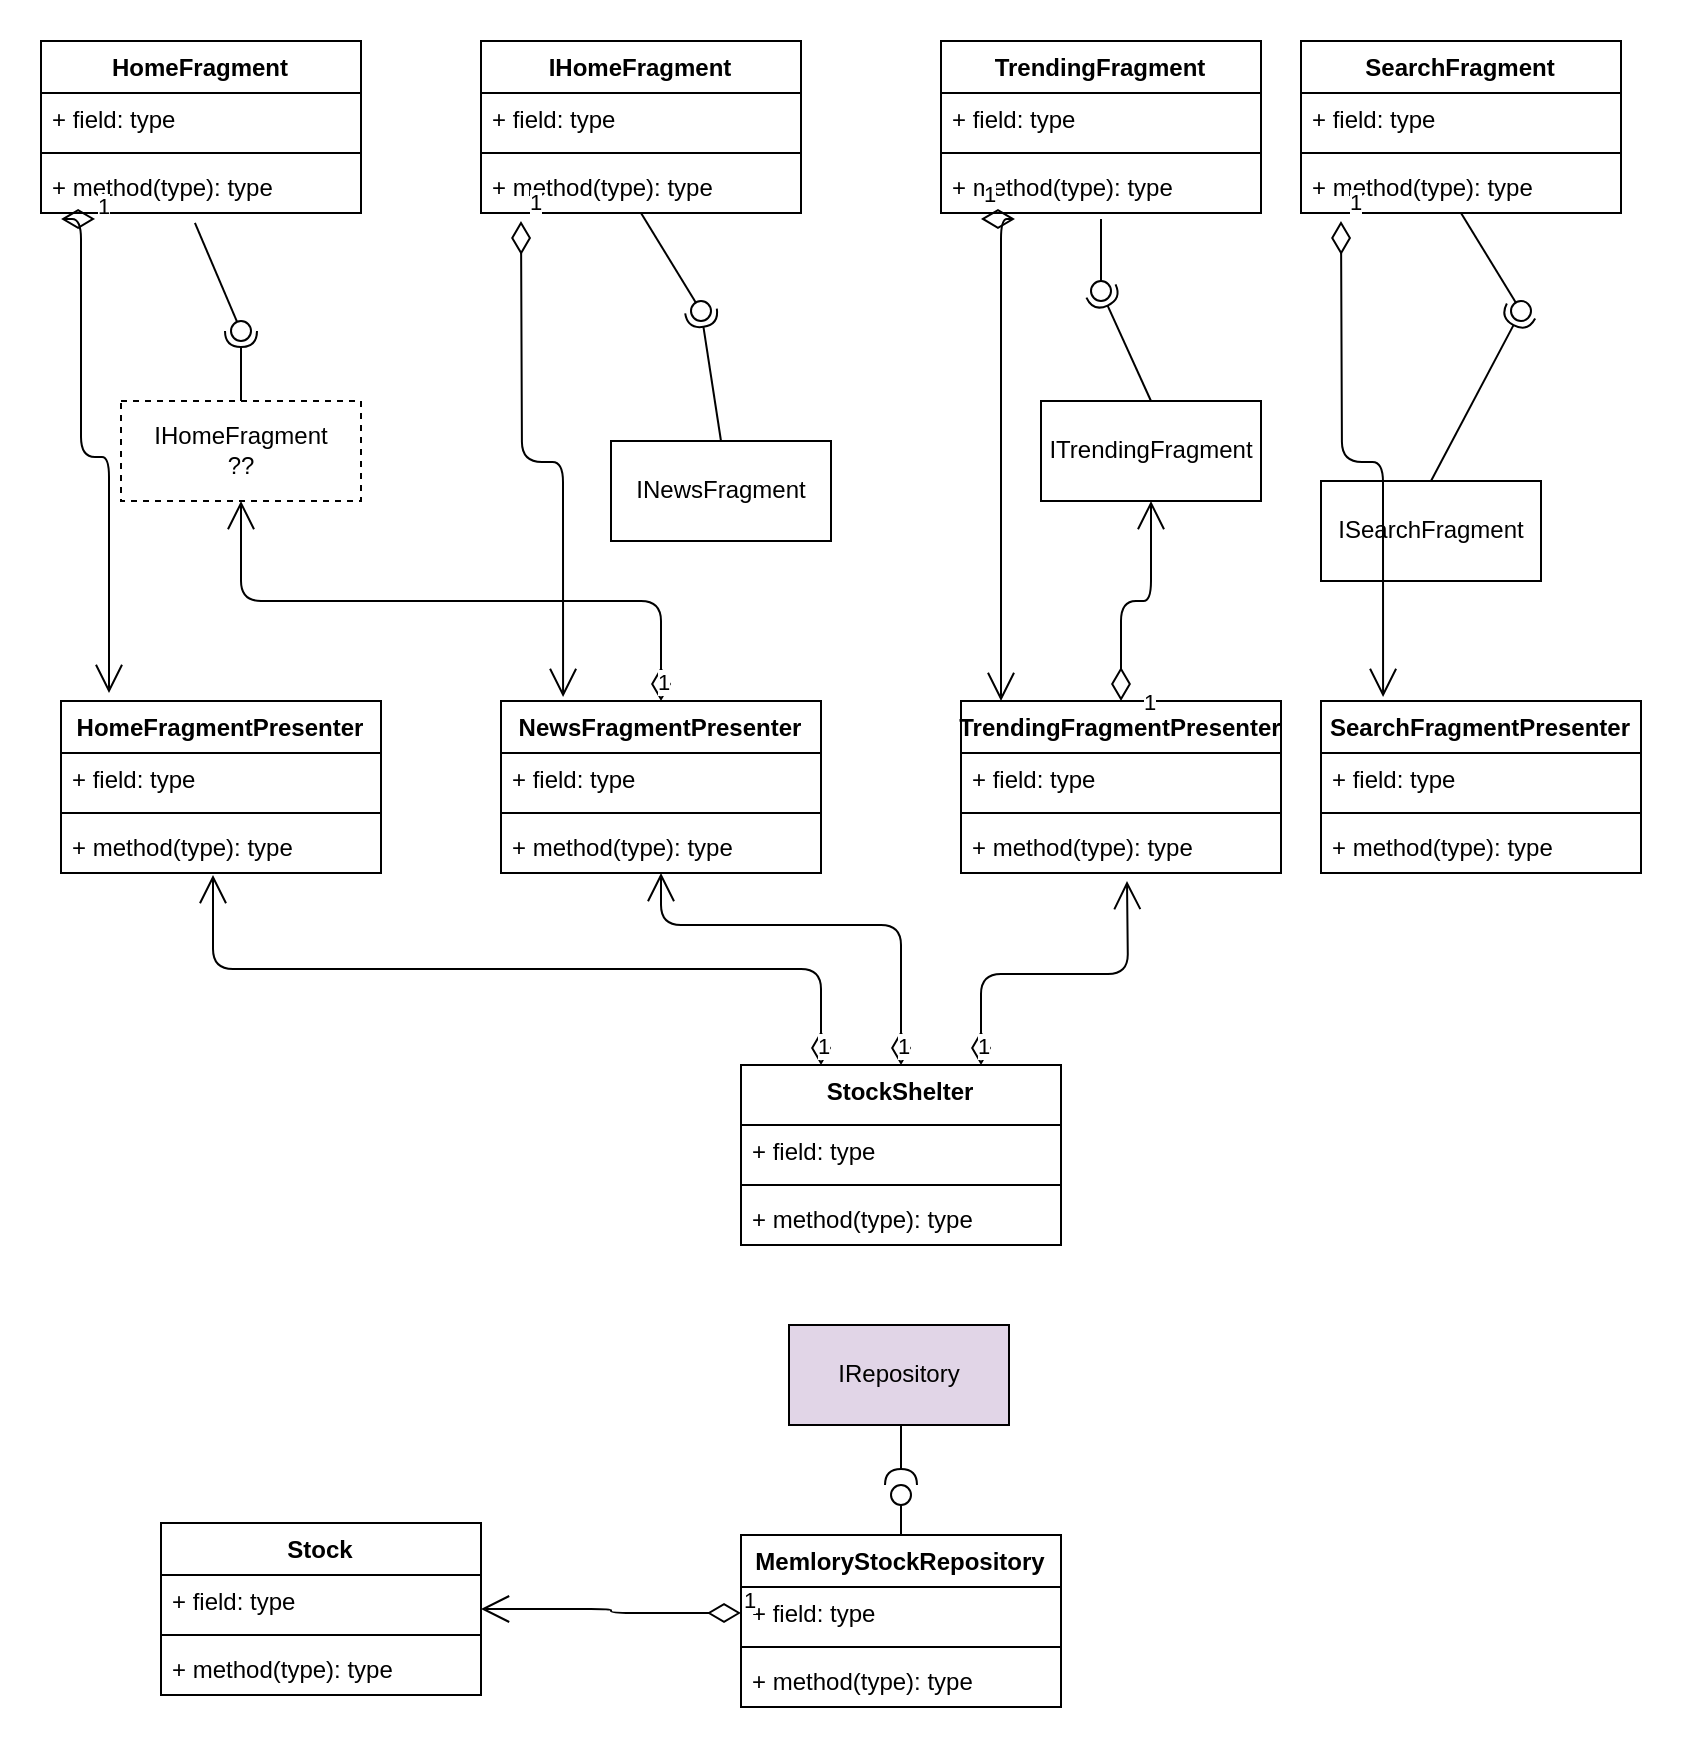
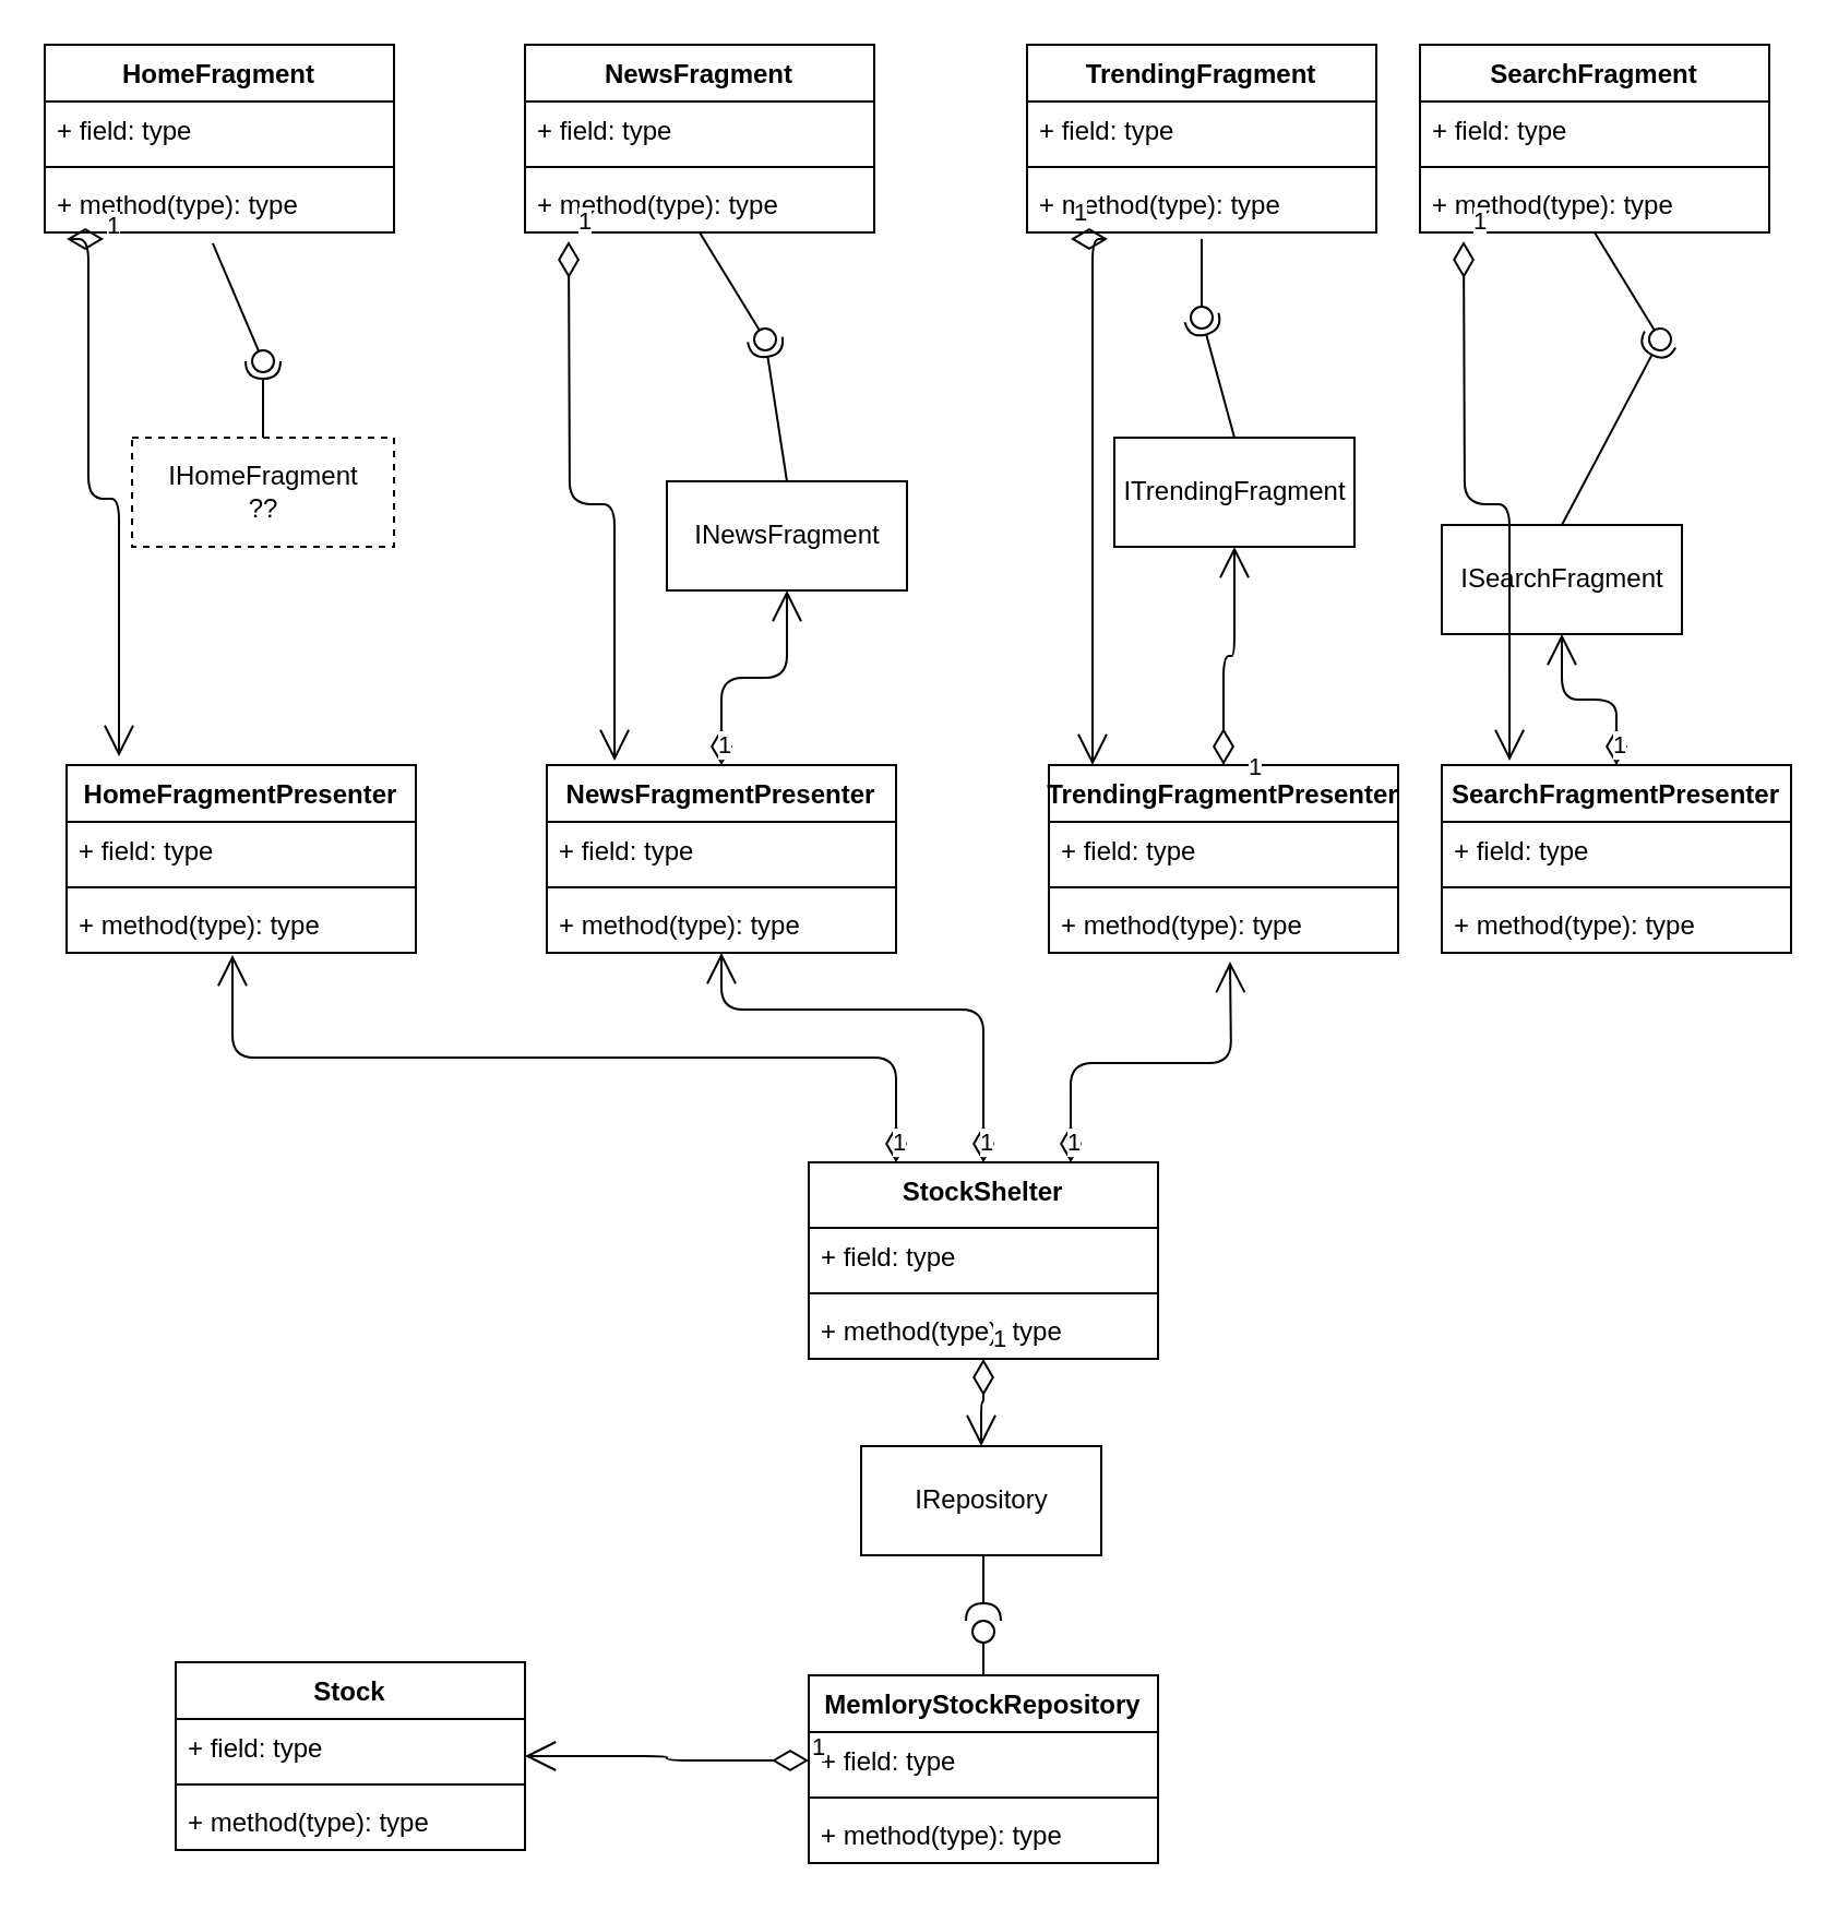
- <mxCell id="19" value="IHomeFragment" style="swimlane;fontStyle=1;align=center;verticalAlign=top;childLayout=stackLayout;horizontal=1;startSize=26;horizontalStack=0;resizeParent=1;resizeParentMax=0;resizeLast=0;collapsible=1;marginBottom=0;" vertex="1" parent="1"><mxGeometry x="240" y="20" width="160" height="86" as="geometry" /></mxCell>
+ <mxCell id="19" value="NewsFragment" style="swimlane;fontStyle=1;align=center;verticalAlign=top;childLayout=stackLayout;horizontal=1;startSize=26;horizontalStack=0;resizeParent=1;resizeParentMax=0;resizeLast=0;collapsible=1;marginBottom=0;" vertex="1" parent="1"><mxGeometry x="240" y="20" width="160" height="86" as="geometry" /></mxCell>
- <mxCell id="49" value="ITrendingFragment" style="html=1;" vertex="1" parent="1"><mxGeometry x="520" y="200" width="110" height="50" as="geometry" /></mxCell>
+ <mxCell id="49" value="ITrendingFragment" style="html=1;" vertex="1" parent="1"><mxGeometry x="510" y="200" width="110" height="50" as="geometry" /></mxCell>
- <mxCell id="62" value="1" style="endArrow=open;html=1;endSize=12;startArrow=diamondThin;startSize=14;startFill=0;edgeStyle=orthogonalEdgeStyle;align=left;verticalAlign=bottom;exitX=0.5;exitY=0;exitDx=0;exitDy=0;" edge="1" parent="1" source="11" target="47"><mxGeometry x="-1" y="3" relative="1" as="geometry"><mxPoint x="360" y="300" as="sourcePoint" /><mxPoint x="360" y="260" as="targetPoint" /></mxGeometry></mxCell>
+ <mxCell id="62" value="1" style="endArrow=open;html=1;endSize=12;startArrow=diamondThin;startSize=14;startFill=0;edgeStyle=orthogonalEdgeStyle;align=left;verticalAlign=bottom;exitX=0.5;exitY=0;exitDx=0;exitDy=0;entryX=0.5;entryY=1;entryDx=0;entryDy=0;" edge="1" parent="1" source="11" target="48"><mxGeometry x="-1" y="3" relative="1" as="geometry"><mxPoint x="360" y="300" as="sourcePoint" /><mxPoint x="360" y="260" as="targetPoint" /></mxGeometry></mxCell>
+ <mxCell id="77" value="1" style="endArrow=open;html=1;endSize=12;startArrow=diamondThin;startSize=14;startFill=0;edgeStyle=orthogonalEdgeStyle;align=left;verticalAlign=bottom;exitX=0.5;exitY=0;exitDx=0;exitDy=0;entryX=0.5;entryY=1;entryDx=0;entryDy=0;" edge="1" parent="1" source="64" target="72"><mxGeometry x="-1" y="3" relative="1" as="geometry"><mxPoint x="770" y="300" as="sourcePoint" /><mxPoint x="770" y="260" as="targetPoint" /></mxGeometry></mxCell>
+ <mxCell id="44" value="1" style="endArrow=open;html=1;endSize=12;startArrow=diamondThin;startSize=14;startFill=0;edgeStyle=orthogonalEdgeStyle;align=left;verticalAlign=bottom;exitX=0.5;exitY=1;exitDx=0;exitDy=0;entryX=0.5;entryY=0;entryDx=0;entryDy=0;" edge="1" parent="1" source="2" target="43"><mxGeometry x="-1" y="3" relative="1" as="geometry"><mxPoint x="200" y="632" as="sourcePoint" /><mxPoint x="360" y="632" as="targetPoint" /></mxGeometry></mxCell>
- <mxCell id="43" value="IRepository" style="html=1;fillColor=#e1d5e7;" vertex="1" parent="1"><mxGeometry x="394" y="662" width="110" height="50" as="geometry" /></mxCell>
+ <mxCell id="43" value="IRepository" style="html=1;" vertex="1" parent="1"><mxGeometry x="394" y="662" width="110" height="50" as="geometry" /></mxCell>
